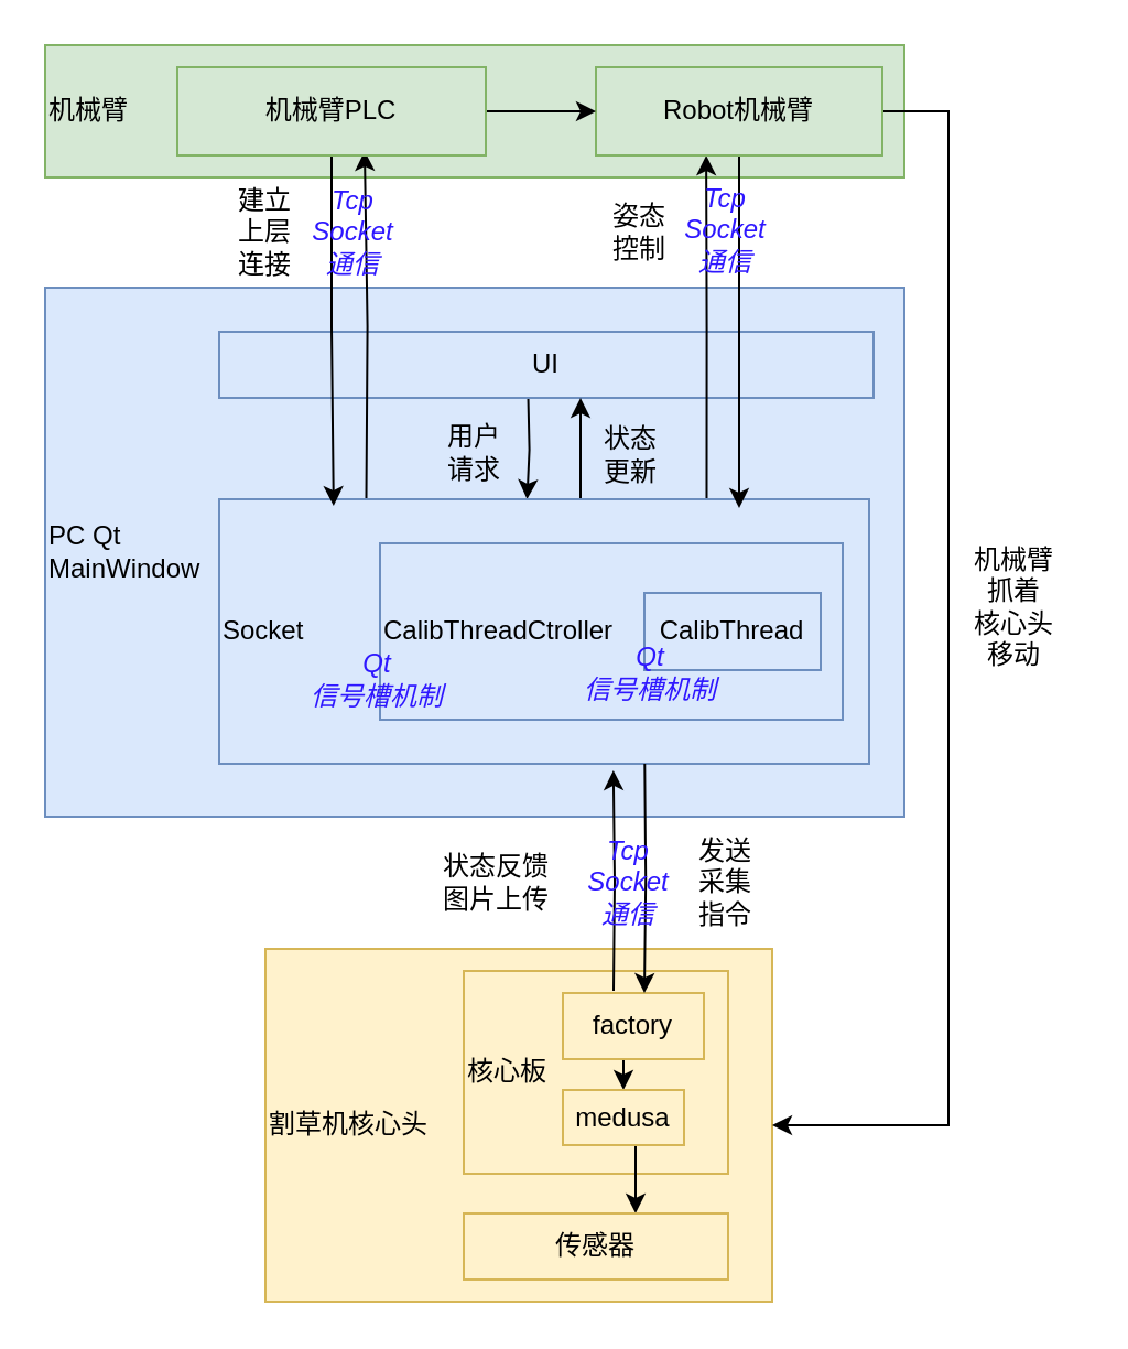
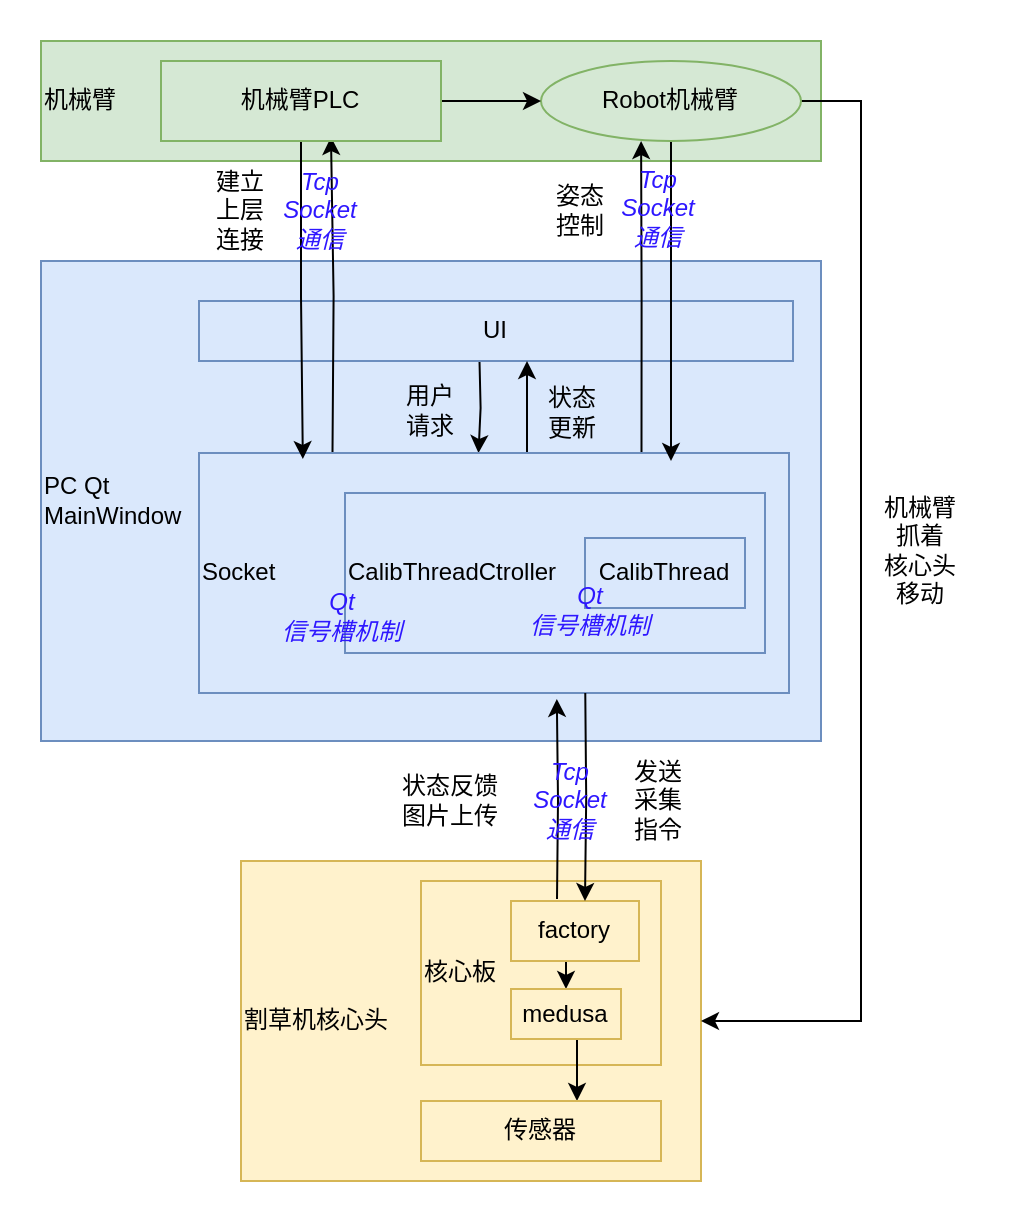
- <mxCell id="15" value="Robot机械臂" style="rounded=0;whiteSpace=wrap;html=1;fillColor=#d5e8d4;strokeColor=#82b366;" vertex="1" parent="1"><mxGeometry x="270" y="30" width="130" height="40" as="geometry" /></mxCell>
+ <mxCell id="15" value="Robot机械臂" style="ellipse;whiteSpace=wrap;html=1;fillColor=#d5e8d4;strokeColor=#82b366;" vertex="1" parent="1"><mxGeometry x="270" y="30" width="130" height="40" as="geometry" /></mxCell>
